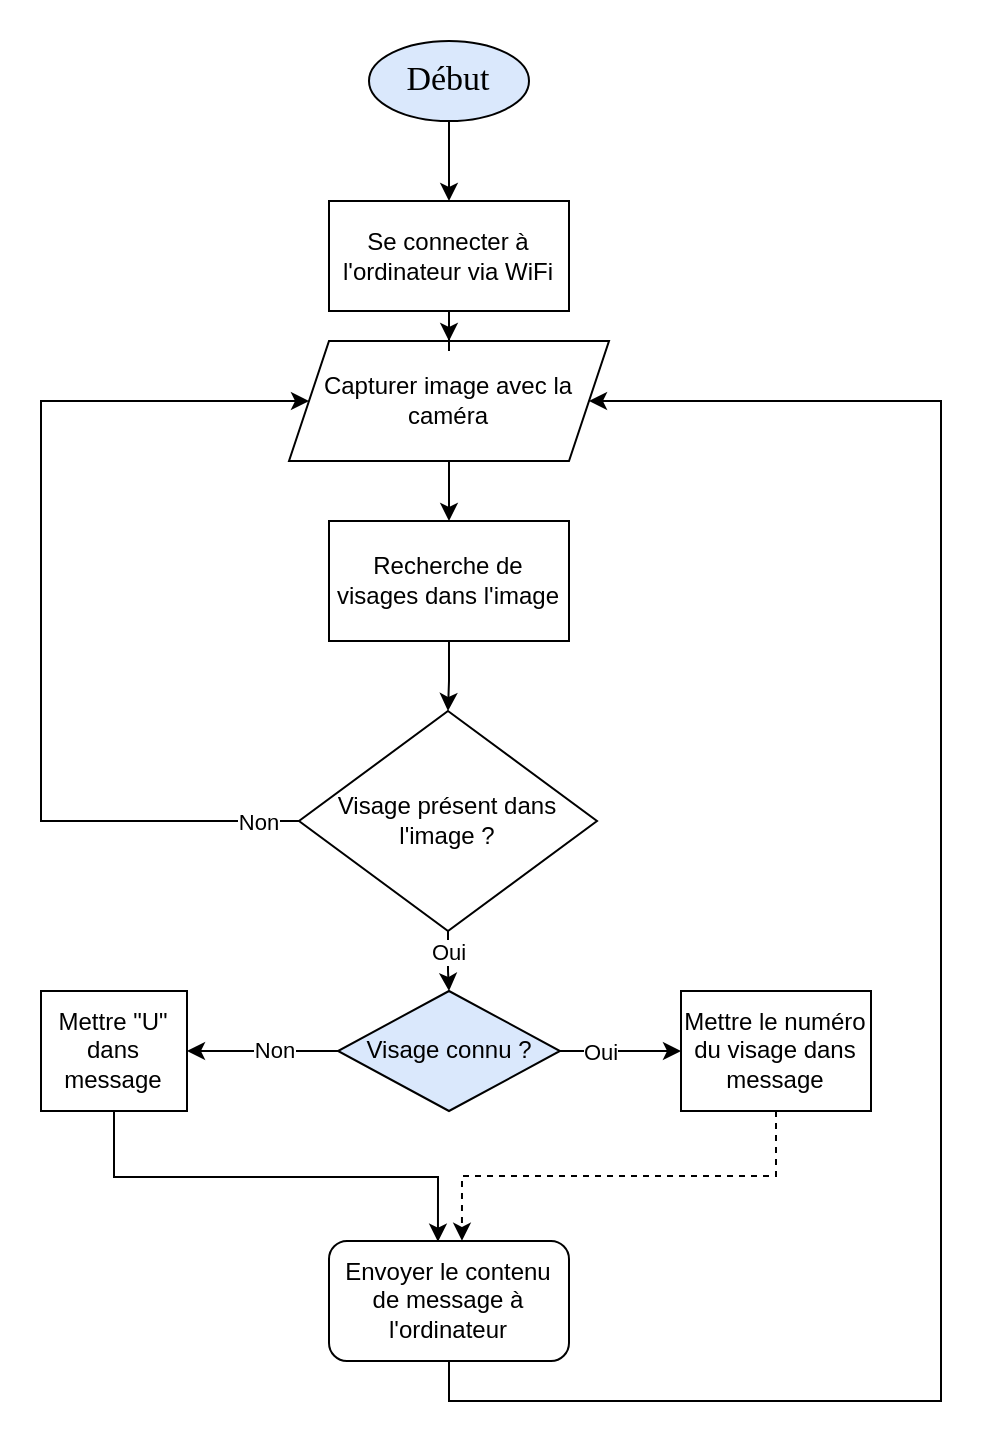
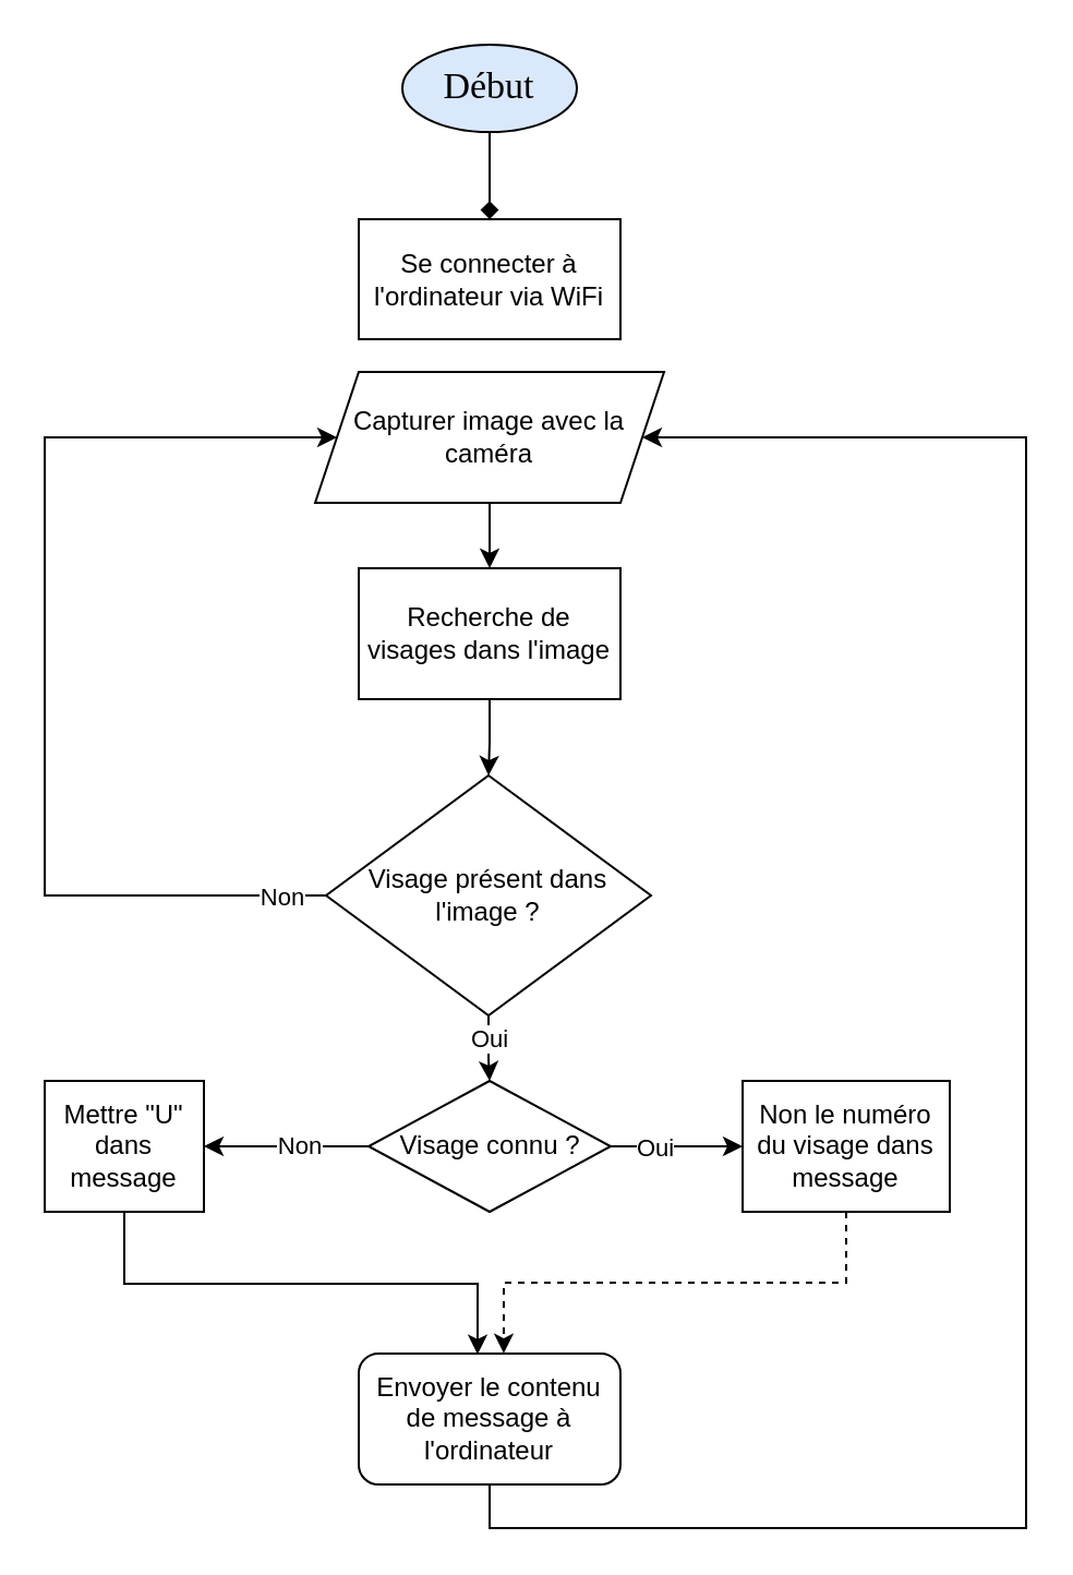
- <mxCell id="2" style="edgeStyle=orthogonalEdgeStyle;rounded=0;orthogonalLoop=1;jettySize=auto;html=1;exitX=0.5;exitY=1;exitDx=0;exitDy=0;entryX=0.5;entryY=0;entryDx=0;entryDy=0;" edge="1" parent="1" source="3" target="22"><mxGeometry relative="1" as="geometry" /></mxCell>
+ <mxCell id="2" style="edgeStyle=orthogonalEdgeStyle;rounded=0;orthogonalLoop=1;jettySize=auto;html=1;exitX=0.5;exitY=1;exitDx=0;exitDy=0;entryX=0.5;entryY=0;entryDx=0;entryDy=0;endArrow=diamond;" edge="1" parent="1" source="3" target="22"><mxGeometry relative="1" as="geometry" /></mxCell>
- <mxCell id="21" style="edgeStyle=orthogonalEdgeStyle;rounded=0;orthogonalLoop=1;jettySize=auto;html=1;entryX=0.5;entryY=0;entryDx=0;entryDy=0;" edge="1" parent="1" source="22" target="5"><mxGeometry relative="1" as="geometry" /></mxCell>
- <mxCell id="17" value="Visage connu ?" style="rhombus;whiteSpace=wrap;html=1;fillColor=#dae8fc;" vertex="1" parent="1"><mxGeometry x="168.5" y="495" width="111" height="60" as="geometry" /></mxCell>
+ <mxCell id="17" value="Visage connu ?" style="rhombus;whiteSpace=wrap;html=1;" vertex="1" parent="1"><mxGeometry x="168.5" y="495" width="111" height="60" as="geometry" /></mxCell>
- <mxCell id="18" value="Mettre le numéro du visage dans message" style="whiteSpace=wrap;html=1;" vertex="1" parent="1"><mxGeometry x="340" y="495" width="95" height="60" as="geometry" /></mxCell>
+ <mxCell id="18" value="Non le numéro du visage dans message" style="whiteSpace=wrap;html=1;" vertex="1" parent="1"><mxGeometry x="340" y="495" width="95" height="60" as="geometry" /></mxCell>
